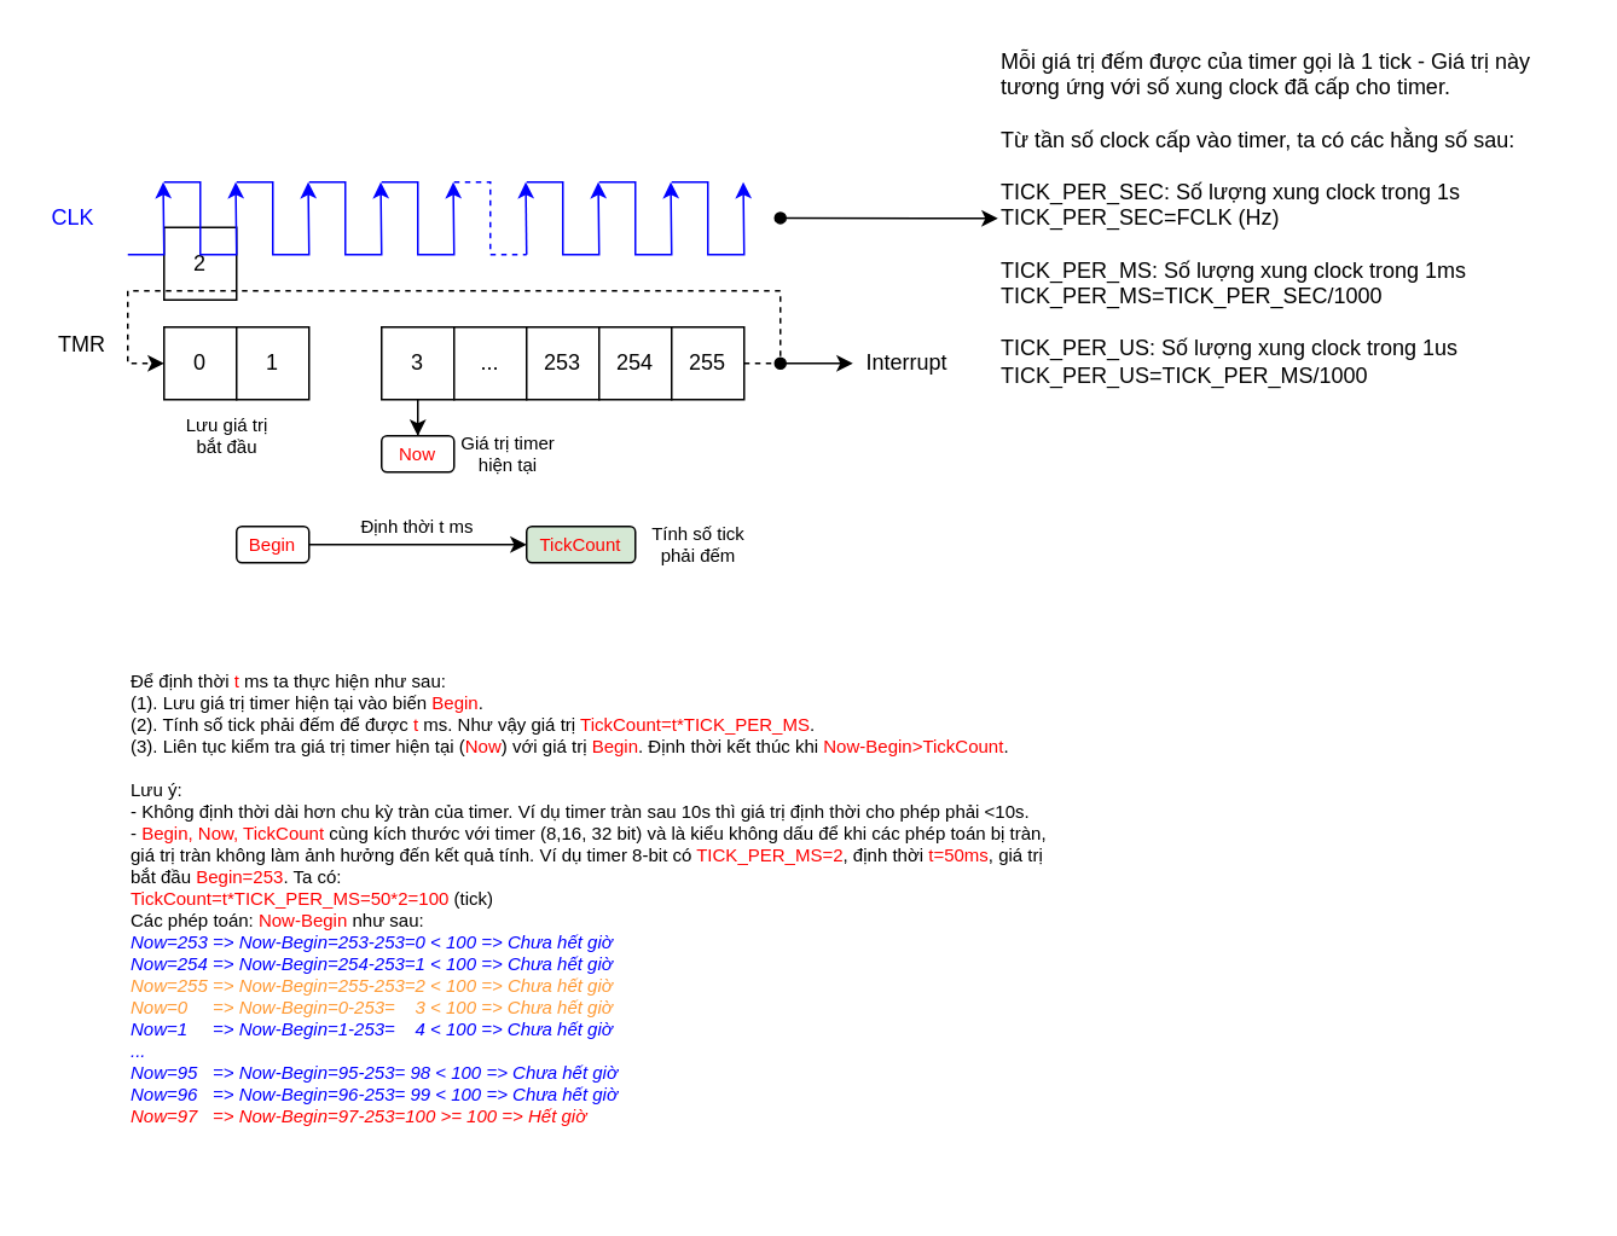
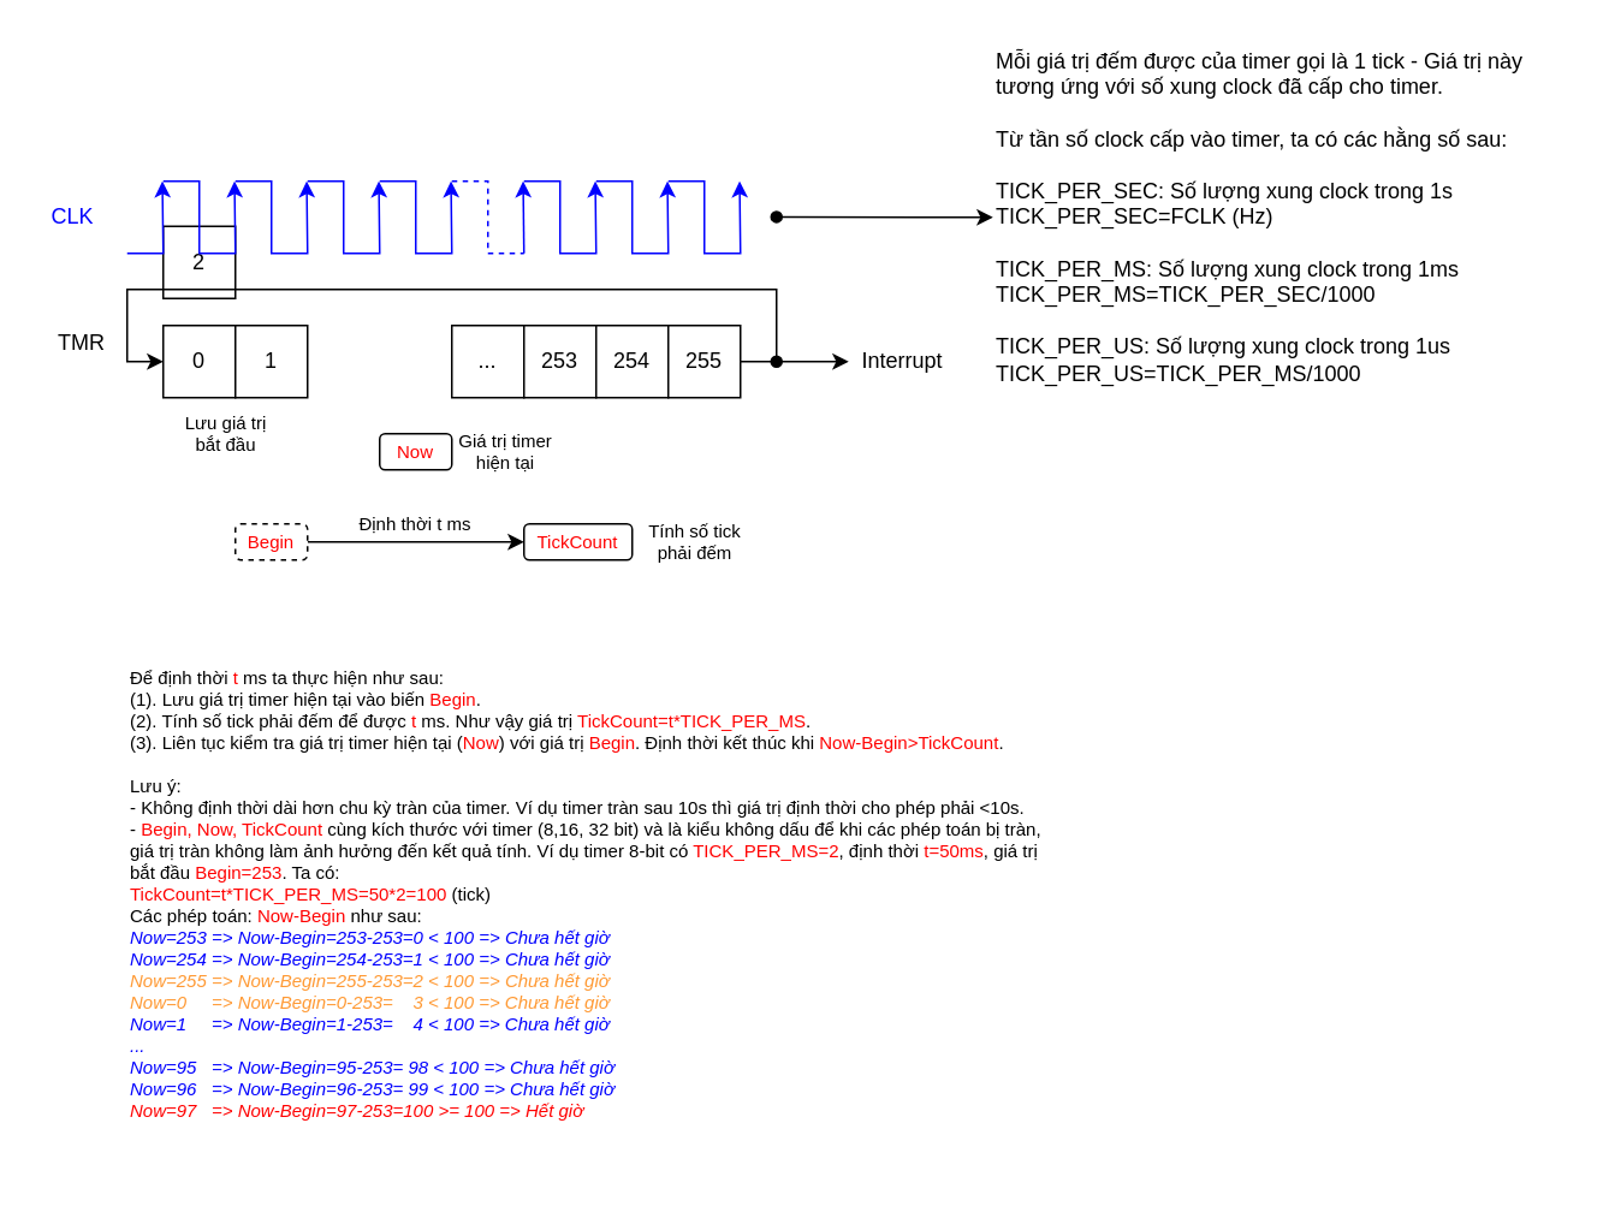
- <mxCell id="10" style="edgeStyle=orthogonalEdgeStyle;rounded=0;orthogonalLoop=1;jettySize=auto;html=1;entryX=0;entryY=0.5;entryDx=0;entryDy=0;exitX=1;exitY=0.5;exitDx=0;exitDy=0;dashed=1;" edge="1" parent="1" source="11" target="2"><mxGeometry relative="1" as="geometry"><Array as="points"><mxPoint x="430" y="200" /><mxPoint x="430" y="160" /><mxPoint x="70" y="160" /><mxPoint x="70" y="200" /></Array></mxGeometry></mxCell>
+ <mxCell id="10" style="edgeStyle=orthogonalEdgeStyle;rounded=0;orthogonalLoop=1;jettySize=auto;html=1;entryX=0;entryY=0.5;entryDx=0;entryDy=0;exitX=1;exitY=0.5;exitDx=0;exitDy=0;" edge="1" parent="1" source="11" target="2"><mxGeometry relative="1" as="geometry"><Array as="points"><mxPoint x="430" y="200" /><mxPoint x="430" y="160" /><mxPoint x="70" y="160" /><mxPoint x="70" y="200" /></Array></mxGeometry></mxCell>
- <mxCell id="6" value="3" style="rounded=0;whiteSpace=wrap;html=1;" vertex="1" parent="1"><mxGeometry x="210" y="180" width="40" height="40" as="geometry" /></mxCell>
- <mxCell id="5" style="edgeStyle=orthogonalEdgeStyle;rounded=0;orthogonalLoop=1;jettySize=auto;html=1;entryX=0.5;entryY=0;entryDx=0;entryDy=0;" edge="1" parent="1" source="6" target="35"><mxGeometry relative="1" as="geometry" /></mxCell>
- <mxCell id="27" value="Begin" style="rounded=1;whiteSpace=wrap;html=1;fontSize=10;fontColor=#FF0000;" vertex="1" parent="1"><mxGeometry x="130" y="290" width="40" height="20" as="geometry" /></mxCell>
+ <mxCell id="27" value="Begin" style="rounded=1;whiteSpace=wrap;html=1;fontSize=10;fontColor=#FF0000;dashed=1;" vertex="1" parent="1"><mxGeometry x="130" y="290" width="40" height="20" as="geometry" /></mxCell>
- <mxCell id="28" value="TickCount" style="rounded=1;whiteSpace=wrap;html=1;fontSize=10;fontColor=#FF0000;fillColor=#d5e8d4;" vertex="1" parent="1"><mxGeometry x="290" y="290" width="60" height="20" as="geometry" /></mxCell>
+ <mxCell id="28" value="TickCount" style="rounded=1;whiteSpace=wrap;html=1;fontSize=10;fontColor=#FF0000;" vertex="1" parent="1"><mxGeometry x="290" y="290" width="60" height="20" as="geometry" /></mxCell>
